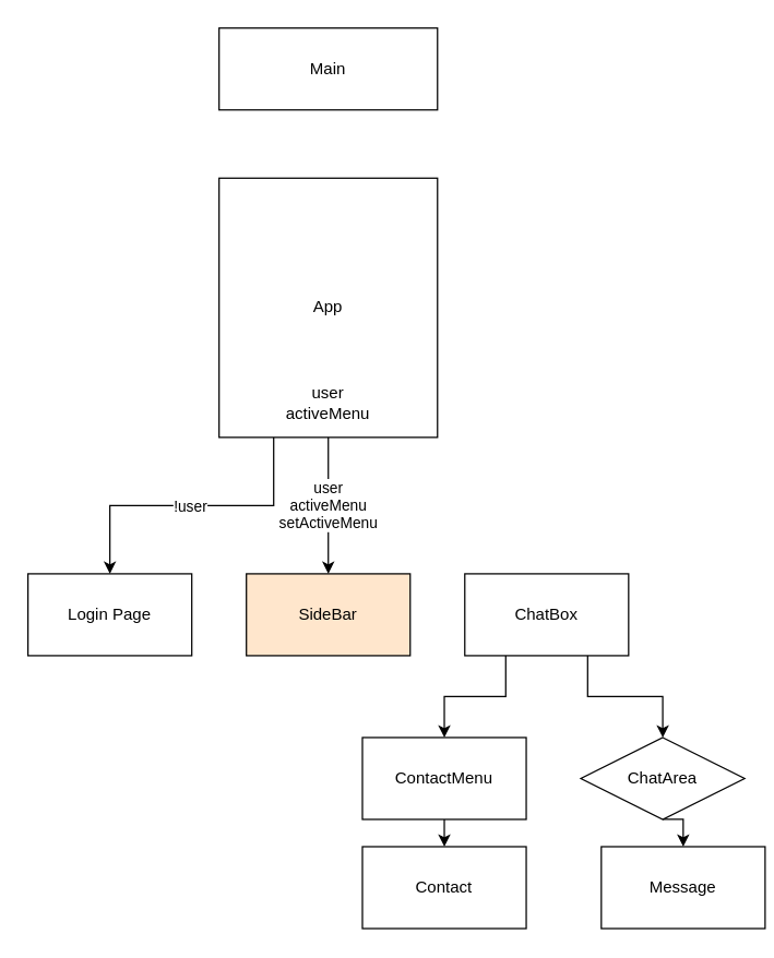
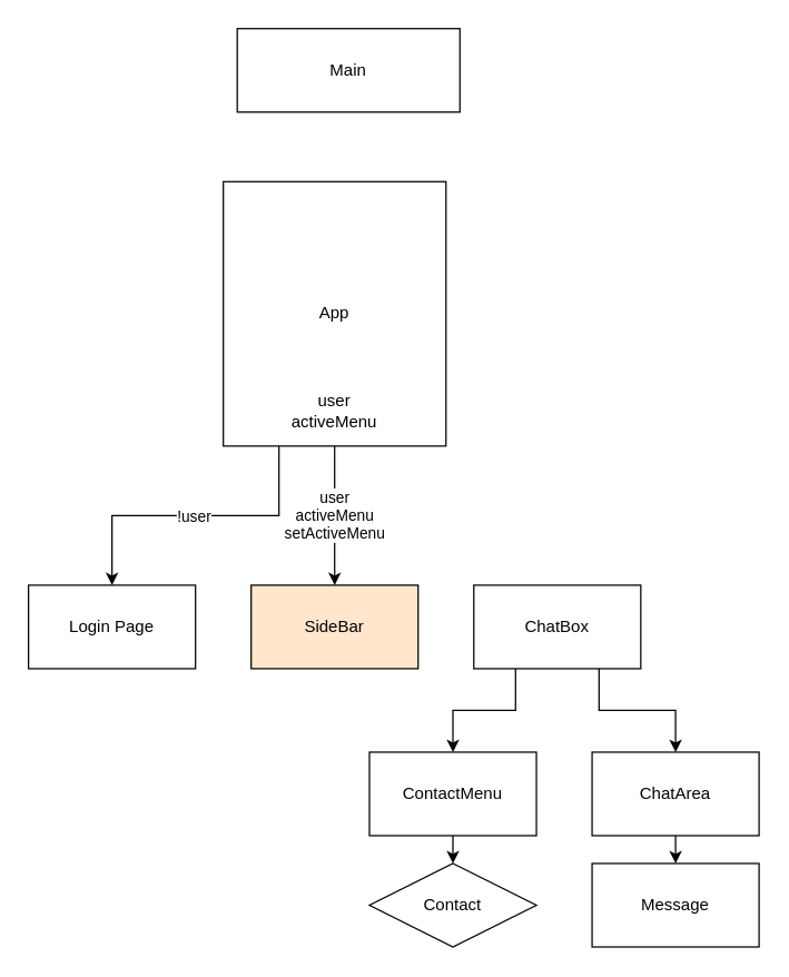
- <mxCell id="15" value="Main" style="rounded=0;whiteSpace=wrap;html=1;" vertex="1" parent="1"><mxGeometry x="160" y="20" width="160" height="60" as="geometry" /></mxCell>
+ <mxCell id="15" value="Main" style="rounded=0;whiteSpace=wrap;html=1;" vertex="1" parent="1"><mxGeometry x="170" y="20" width="160" height="60" as="geometry" /></mxCell>
- <mxCell id="10" value="ChatArea" style="rhombus;whiteSpace=wrap;html=1;" parent="1" vertex="1"><mxGeometry x="425" y="540" width="120" height="60" as="geometry" /></mxCell>
+ <mxCell id="10" value="ChatArea" style="rounded=0;whiteSpace=wrap;html=1;" parent="1" vertex="1"><mxGeometry x="425" y="540" width="120" height="60" as="geometry" /></mxCell>
- <mxCell id="14" value="Contact" style="rounded=0;whiteSpace=wrap;html=1;" parent="1" vertex="1"><mxGeometry x="265" y="620" width="120" height="60" as="geometry" /></mxCell>
+ <mxCell id="14" value="Contact" style="rhombus;whiteSpace=wrap;html=1;" parent="1" vertex="1"><mxGeometry x="265" y="620" width="120" height="60" as="geometry" /></mxCell>
- <mxCell id="13" value="Message" style="rounded=0;whiteSpace=wrap;html=1;" parent="1" vertex="1"><mxGeometry x="440" y="620" width="120" height="60" as="geometry" /></mxCell>
+ <mxCell id="13" value="Message" style="rounded=0;whiteSpace=wrap;html=1;" parent="1" vertex="1"><mxGeometry x="425" y="620" width="120" height="60" as="geometry" /></mxCell>
